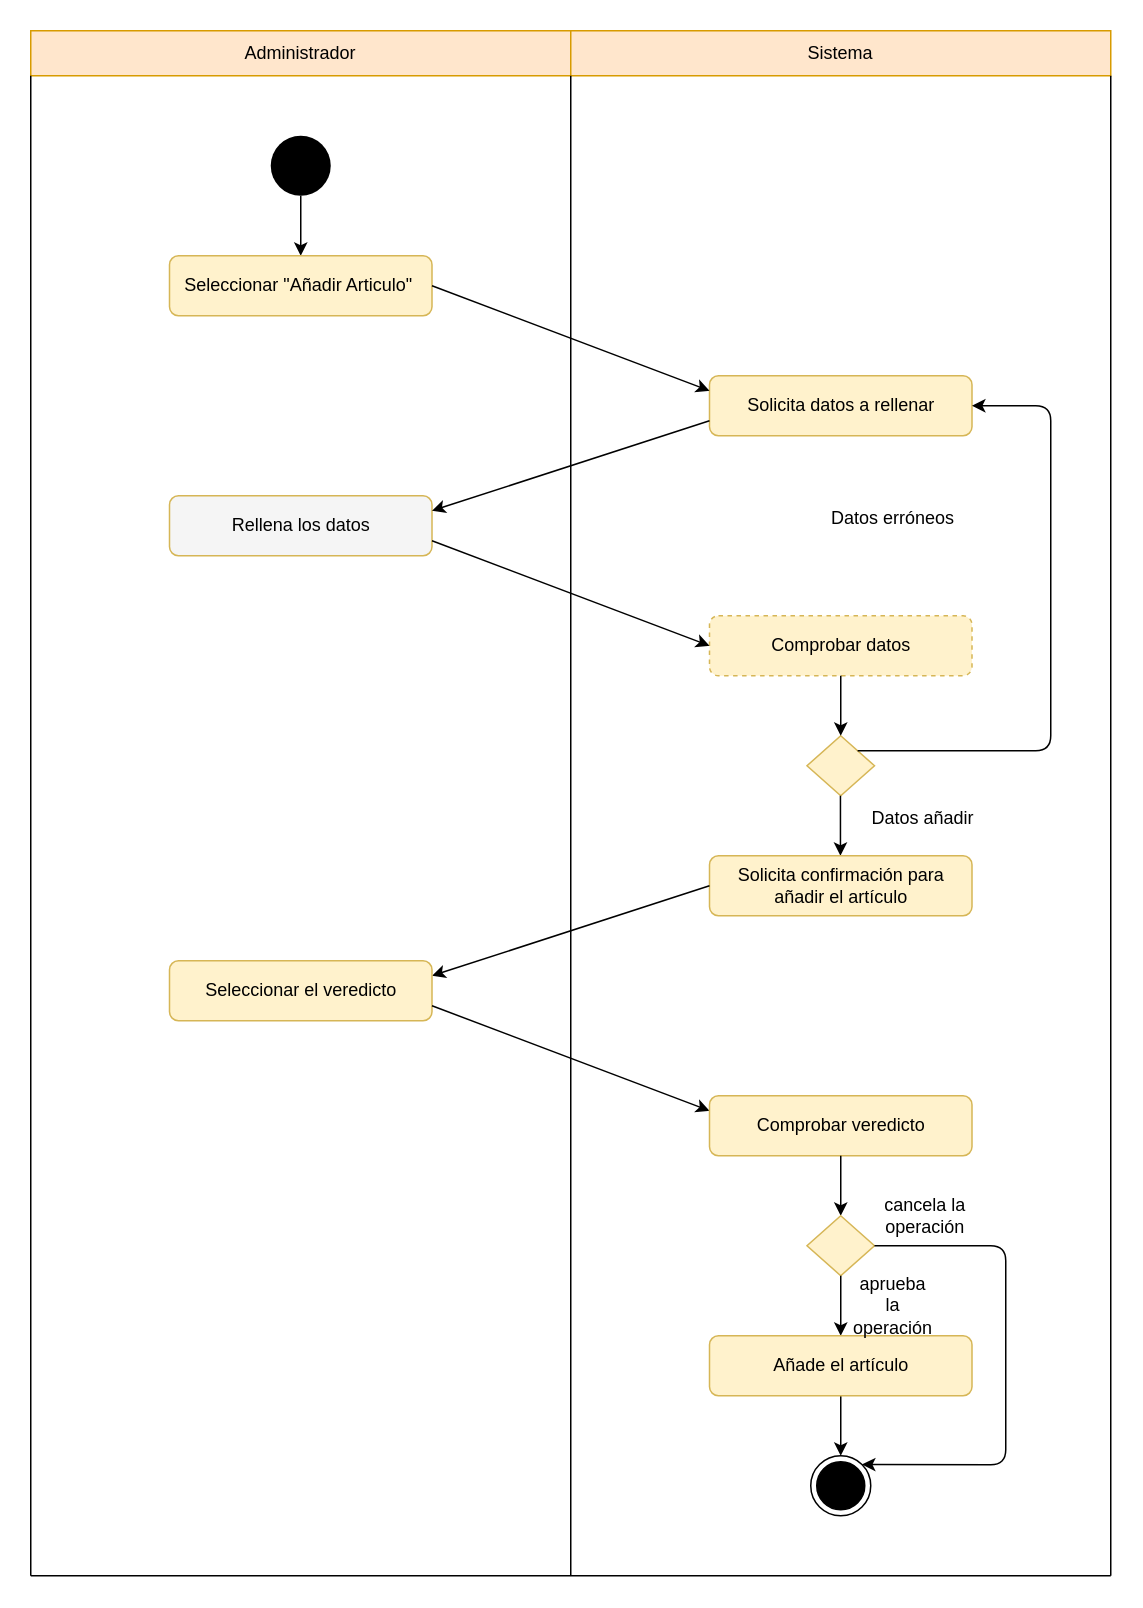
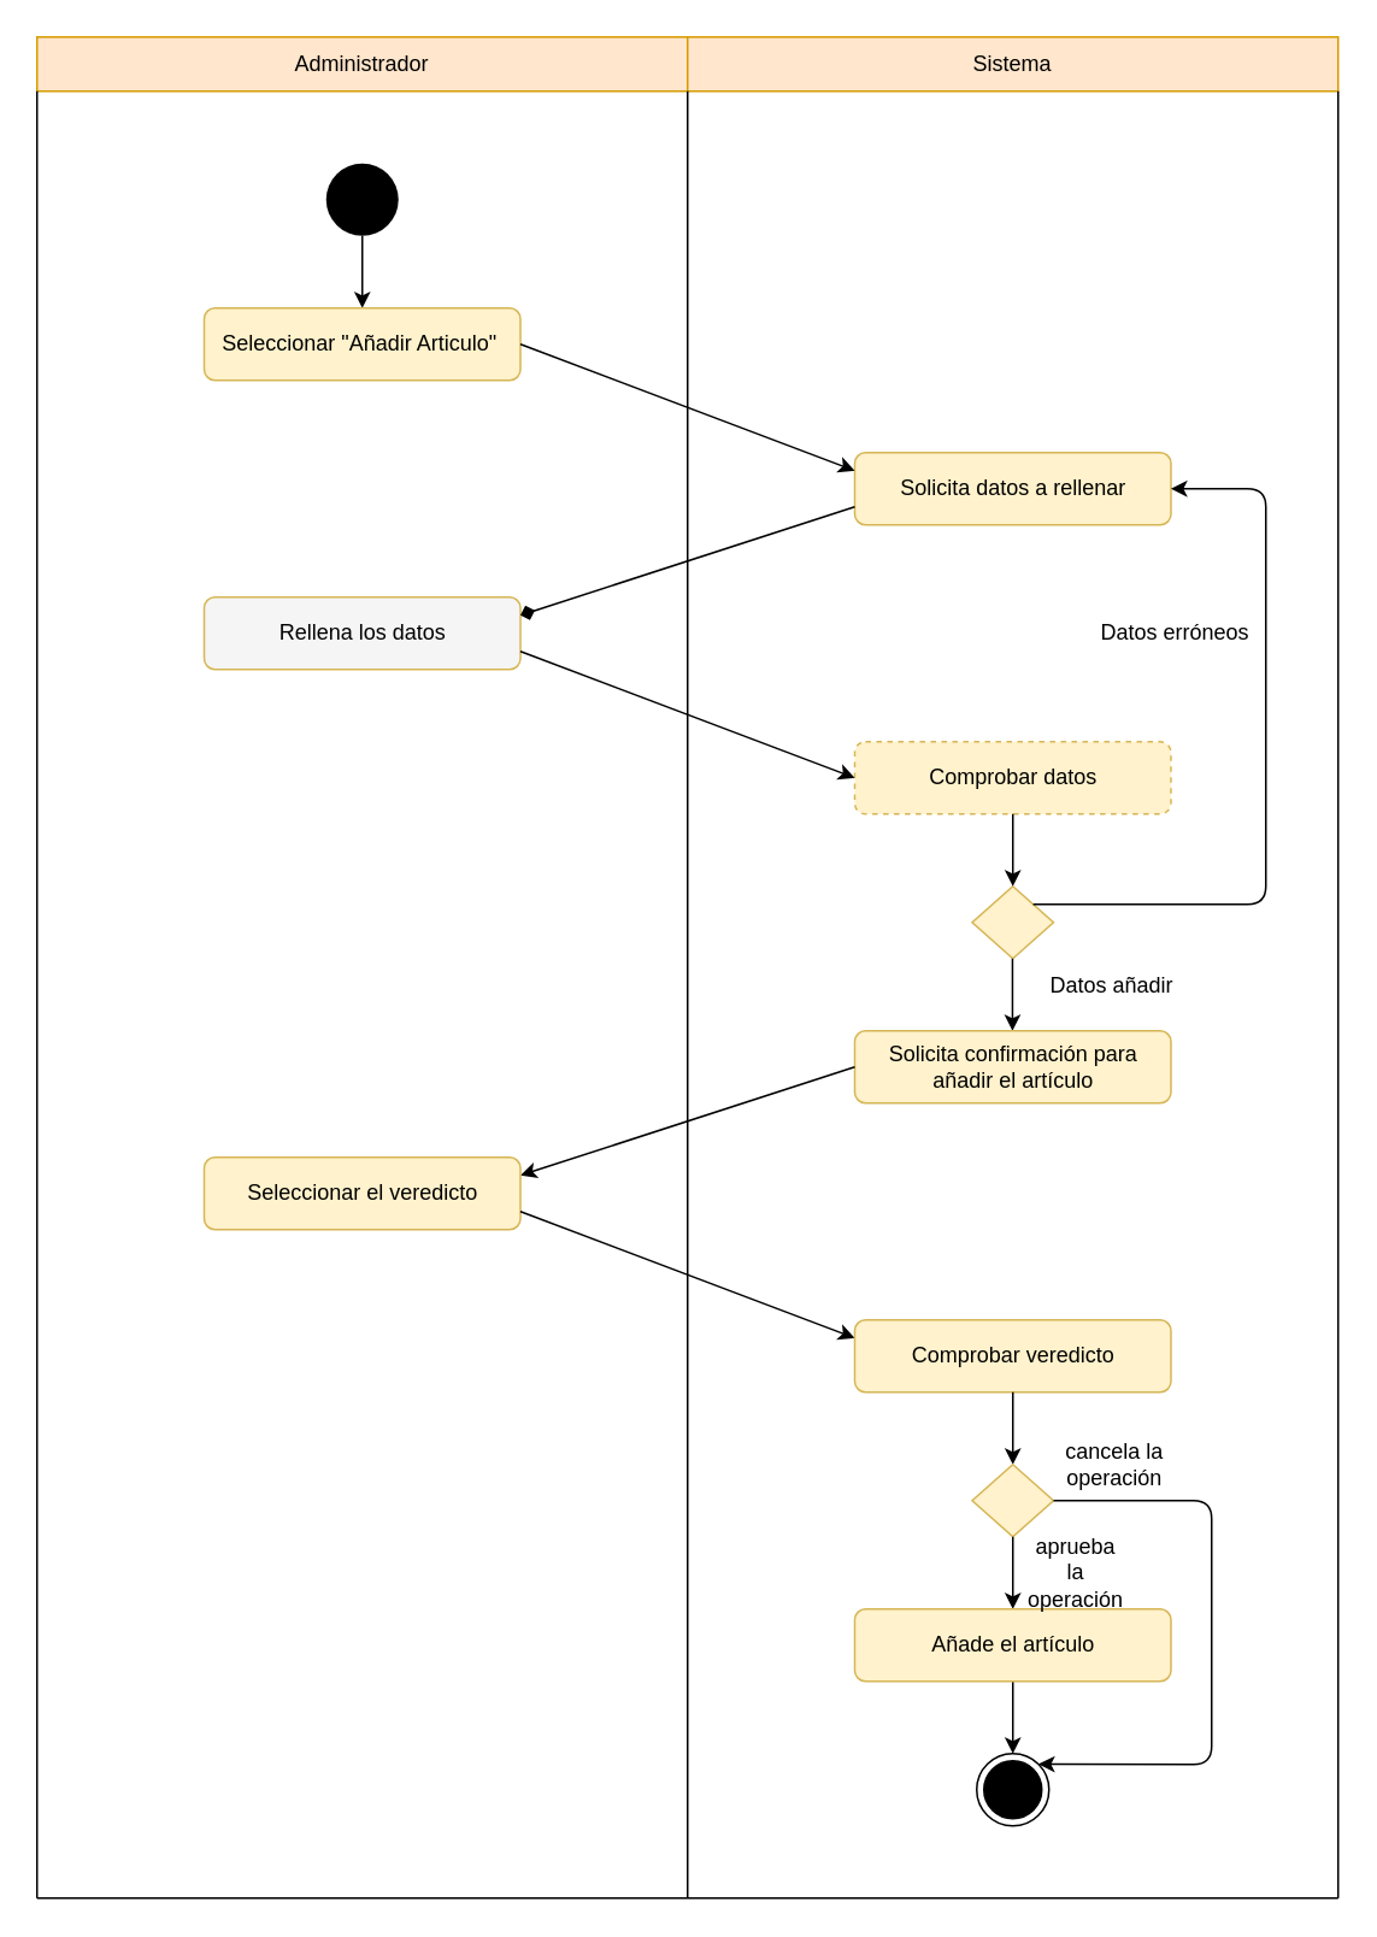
- <mxCell id="13" value="" style="endArrow=classic;html=1;entryX=1;entryY=0.25;entryDx=0;entryDy=0;exitX=0;exitY=0.75;exitDx=0;exitDy=0;" parent="1" source="10" target="12" edge="1"><mxGeometry width="50" height="50" relative="1" as="geometry"><mxPoint x="360" y="300" as="sourcePoint" /><mxPoint x="410" y="250" as="targetPoint" /></mxGeometry></mxCell>
+ <mxCell id="13" value="" style="endArrow=diamond;html=1;entryX=1;entryY=0.25;entryDx=0;entryDy=0;exitX=0;exitY=0.75;exitDx=0;exitDy=0;" parent="1" source="10" target="12" edge="1"><mxGeometry width="50" height="50" relative="1" as="geometry"><mxPoint x="360" y="300" as="sourcePoint" /><mxPoint x="410" y="250" as="targetPoint" /></mxGeometry></mxCell>
- <mxCell id="19" value="Datos erróneos" style="text;html=1;strokeColor=none;fillColor=none;align=center;verticalAlign=middle;whiteSpace=wrap;rounded=0;" parent="1" vertex="1"><mxGeometry x="545" y="335" width="100" height="20" as="geometry" /></mxCell>
+ <mxCell id="19" value="Datos erróneos" style="text;html=1;strokeColor=none;fillColor=none;align=center;verticalAlign=middle;whiteSpace=wrap;rounded=0;" parent="1" vertex="1"><mxGeometry x="600" y="340" width="100" height="20" as="geometry" /></mxCell>
